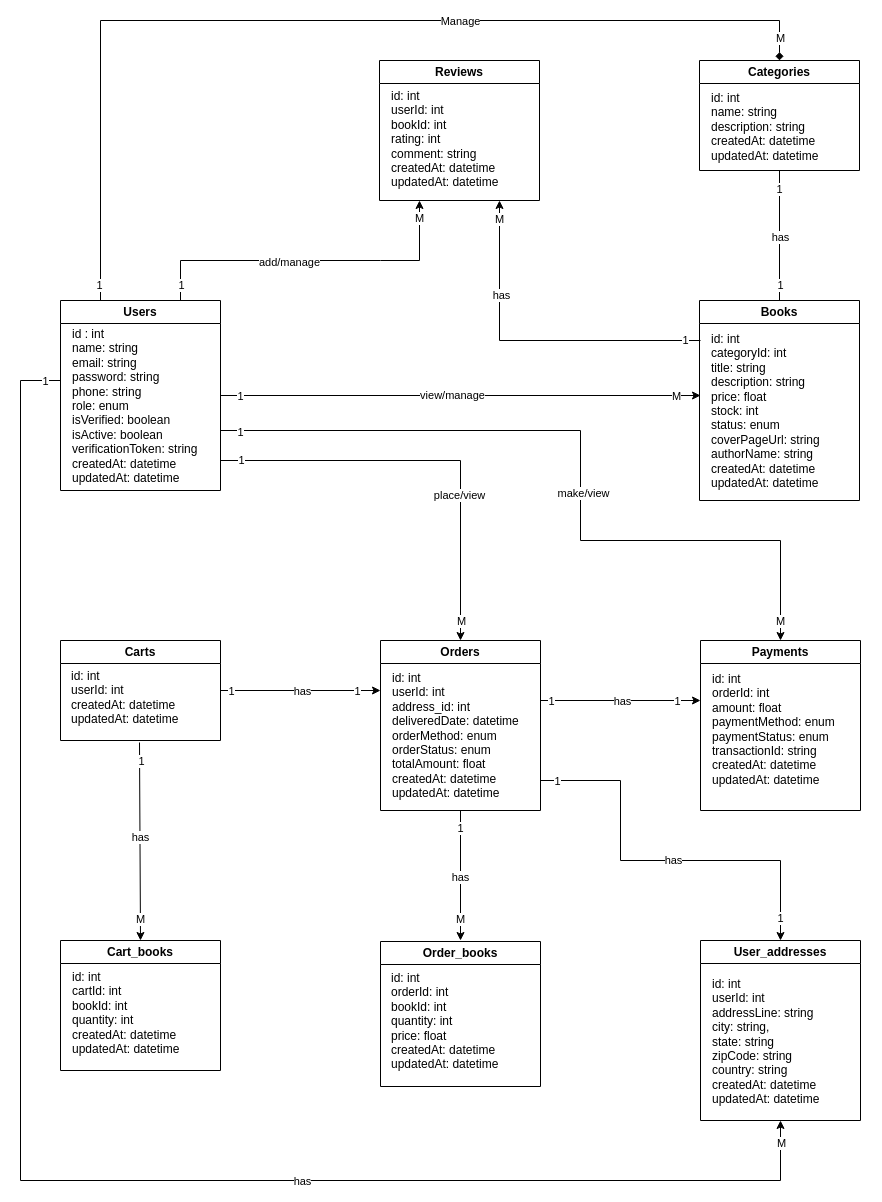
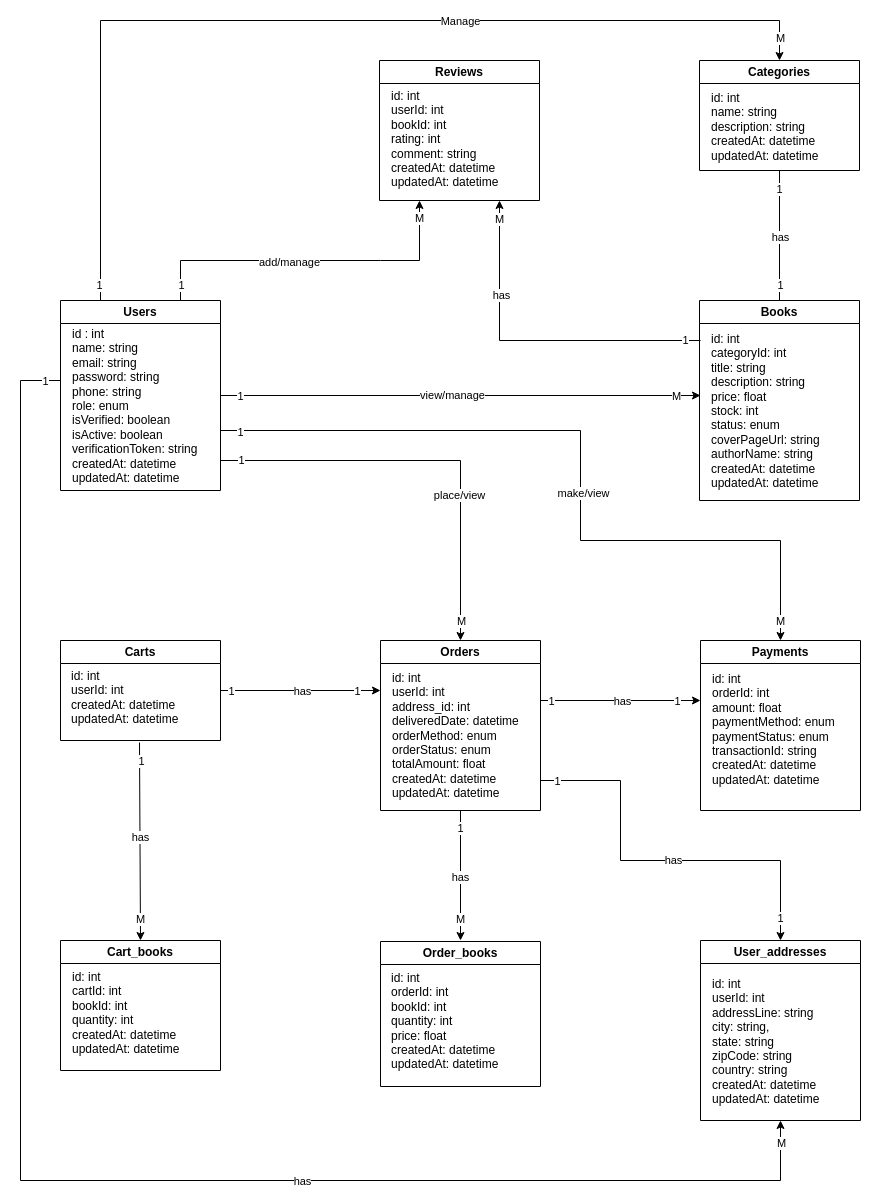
- <mxCell id="50" value="" style="endArrow=diamond;html=1;rounded=0;exitX=0.25;exitY=0;exitDx=0;exitDy=0;entryX=0.5;entryY=0;entryDx=0;entryDy=0;" parent="1" source="6" target="2" edge="1"><mxGeometry width="50" height="50" relative="1" as="geometry"><mxPoint x="120" as="sourcePoint" y="300" /><mxPoint x="1229" y="20" as="targetPoint" /><Array as="points"><mxPoint x="100" y="20" /><mxPoint x="779" y="20" /></Array></mxGeometry></mxCell>
+ <mxCell id="50" value="" style="endArrow=classic;html=1;rounded=0;exitX=0.25;exitY=0;exitDx=0;exitDy=0;entryX=0.5;entryY=0;entryDx=0;entryDy=0;" parent="1" source="6" target="2" edge="1"><mxGeometry width="50" height="50" relative="1" as="geometry"><mxPoint x="120" as="sourcePoint" y="300" /><mxPoint x="1229" y="20" as="targetPoint" /><Array as="points"><mxPoint x="100" y="20" /><mxPoint x="779" y="20" /></Array></mxGeometry></mxCell>
